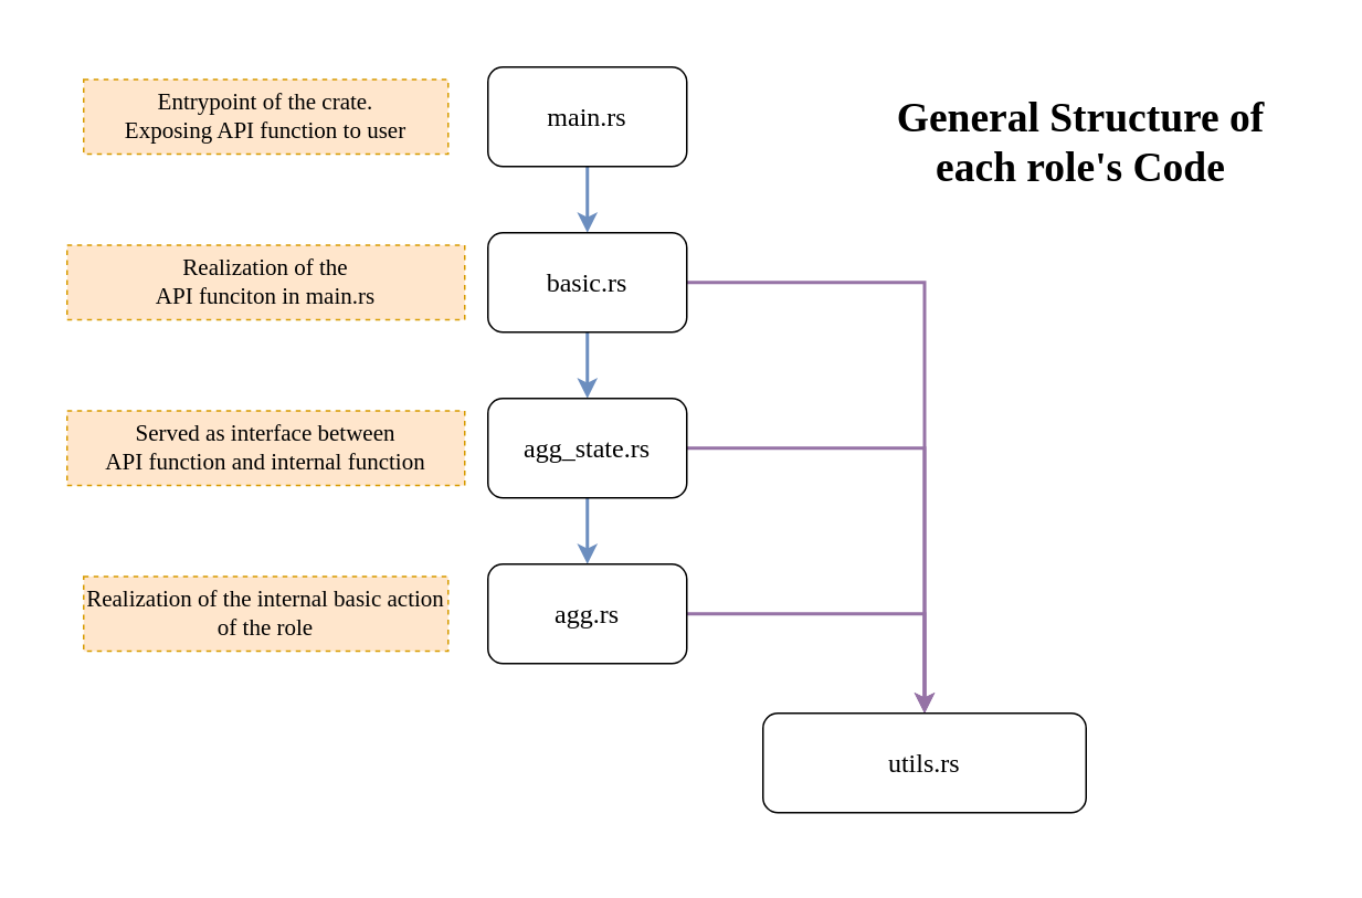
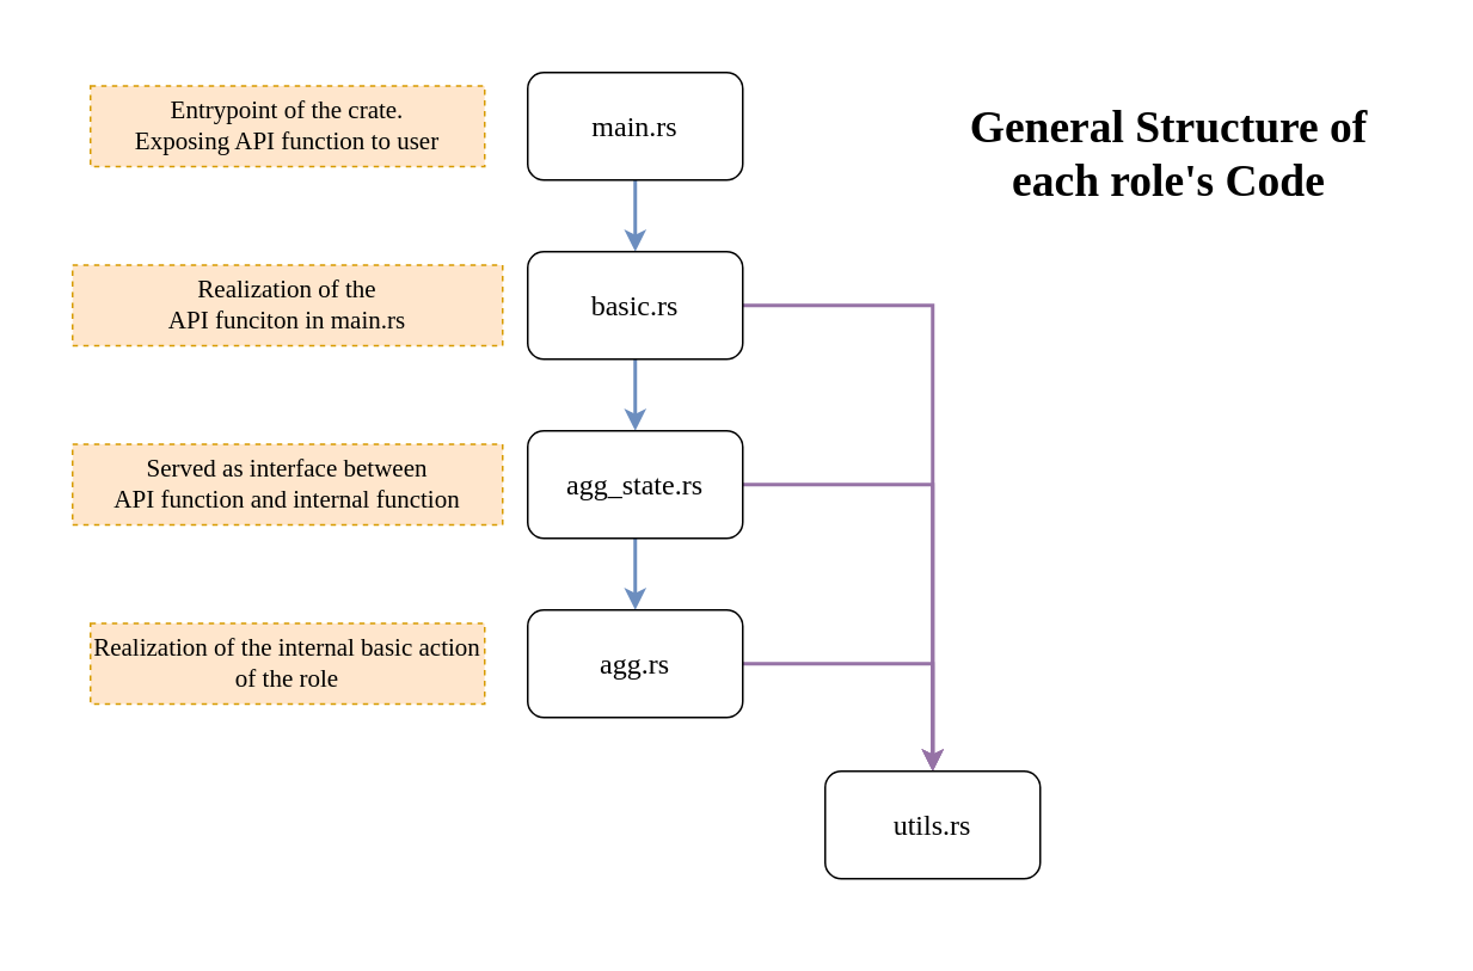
- <mxCell id="13" value="&lt;font face=&quot;Comic Sans MS&quot; style=&quot;font-size: 16px;&quot;&gt;utils.rs&lt;br&gt;&lt;/font&gt;" style="rounded=1;whiteSpace=wrap;html=1;" vertex="1" parent="1"><mxGeometry x="460" y="430" width="195" height="60" as="geometry" /></mxCell>
+ <mxCell id="13" value="&lt;font face=&quot;Comic Sans MS&quot; style=&quot;font-size: 16px;&quot;&gt;utils.rs&lt;br&gt;&lt;/font&gt;" style="rounded=1;whiteSpace=wrap;html=1;" vertex="1" parent="1"><mxGeometry x="460" y="430" width="120" height="60" as="geometry" /></mxCell>
